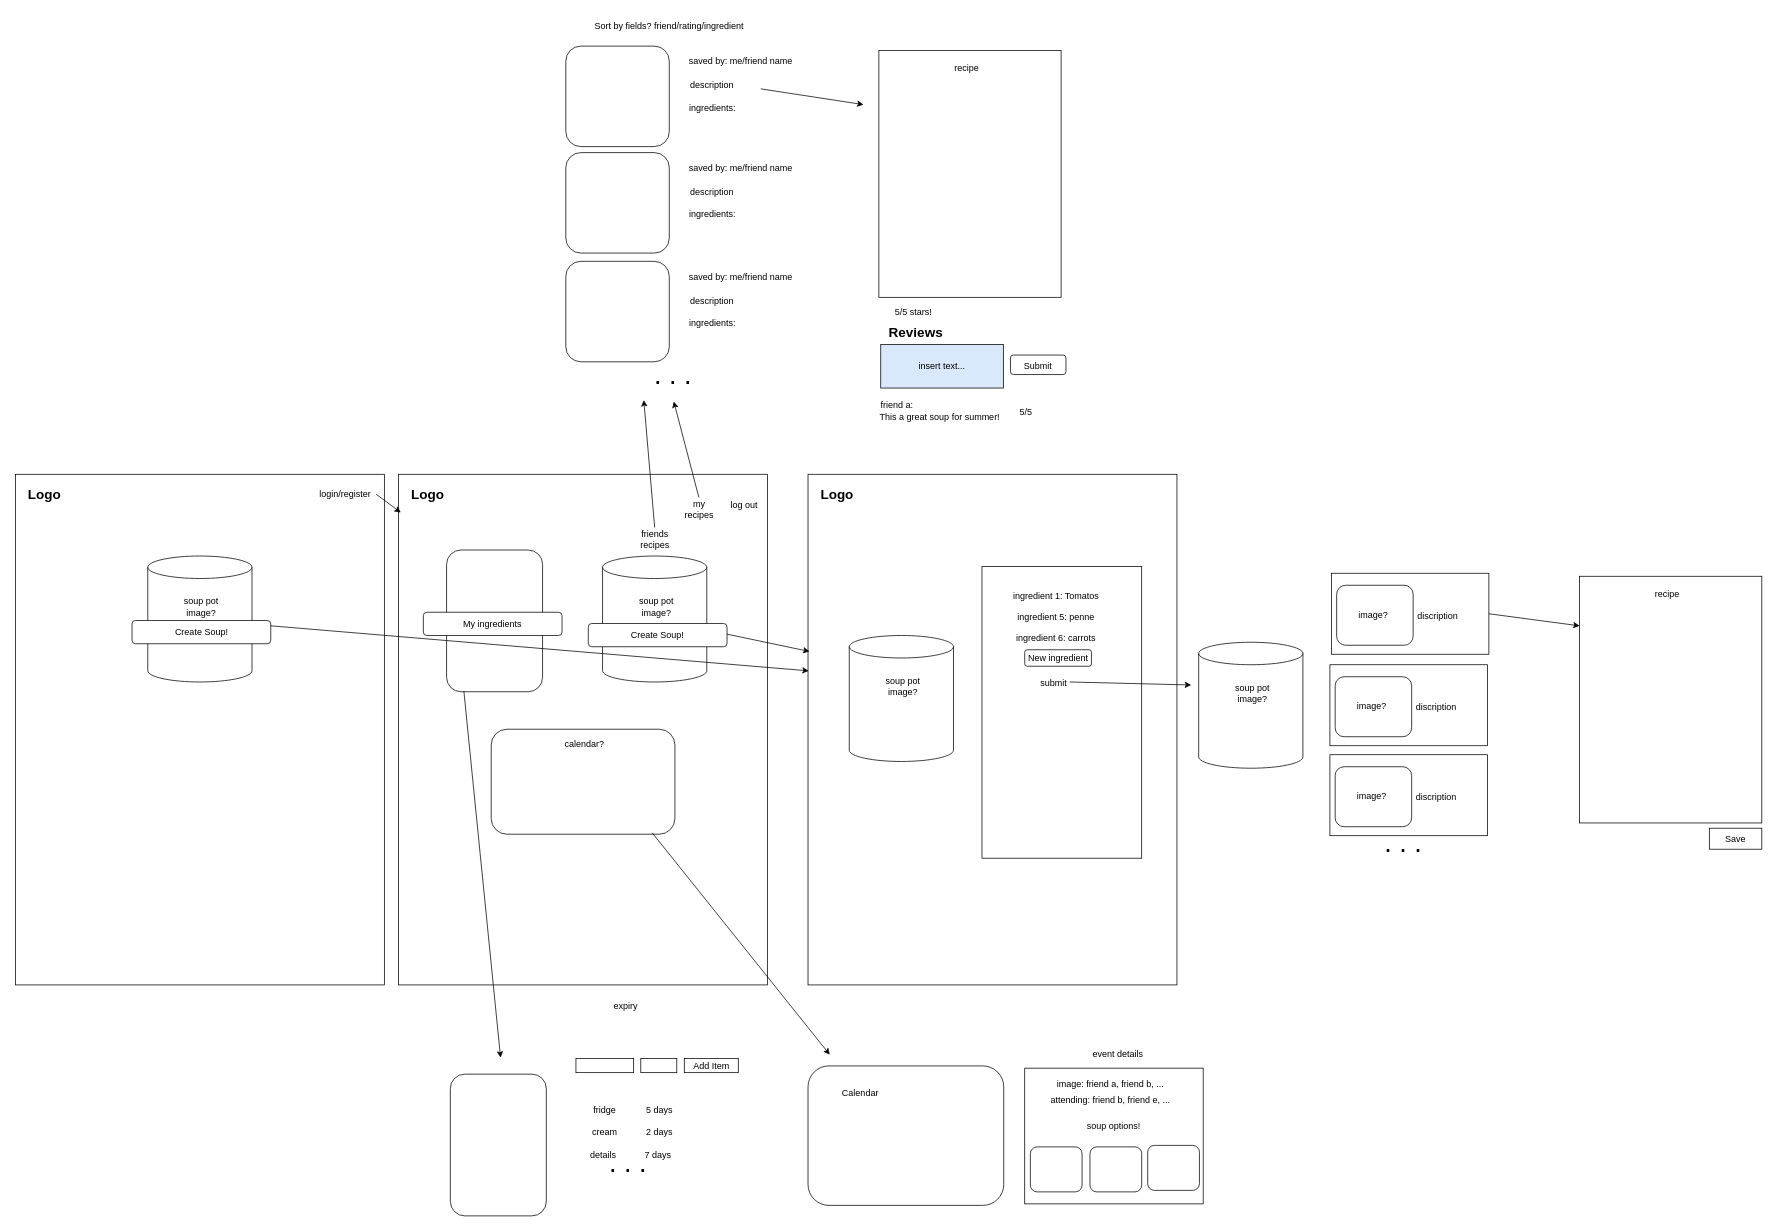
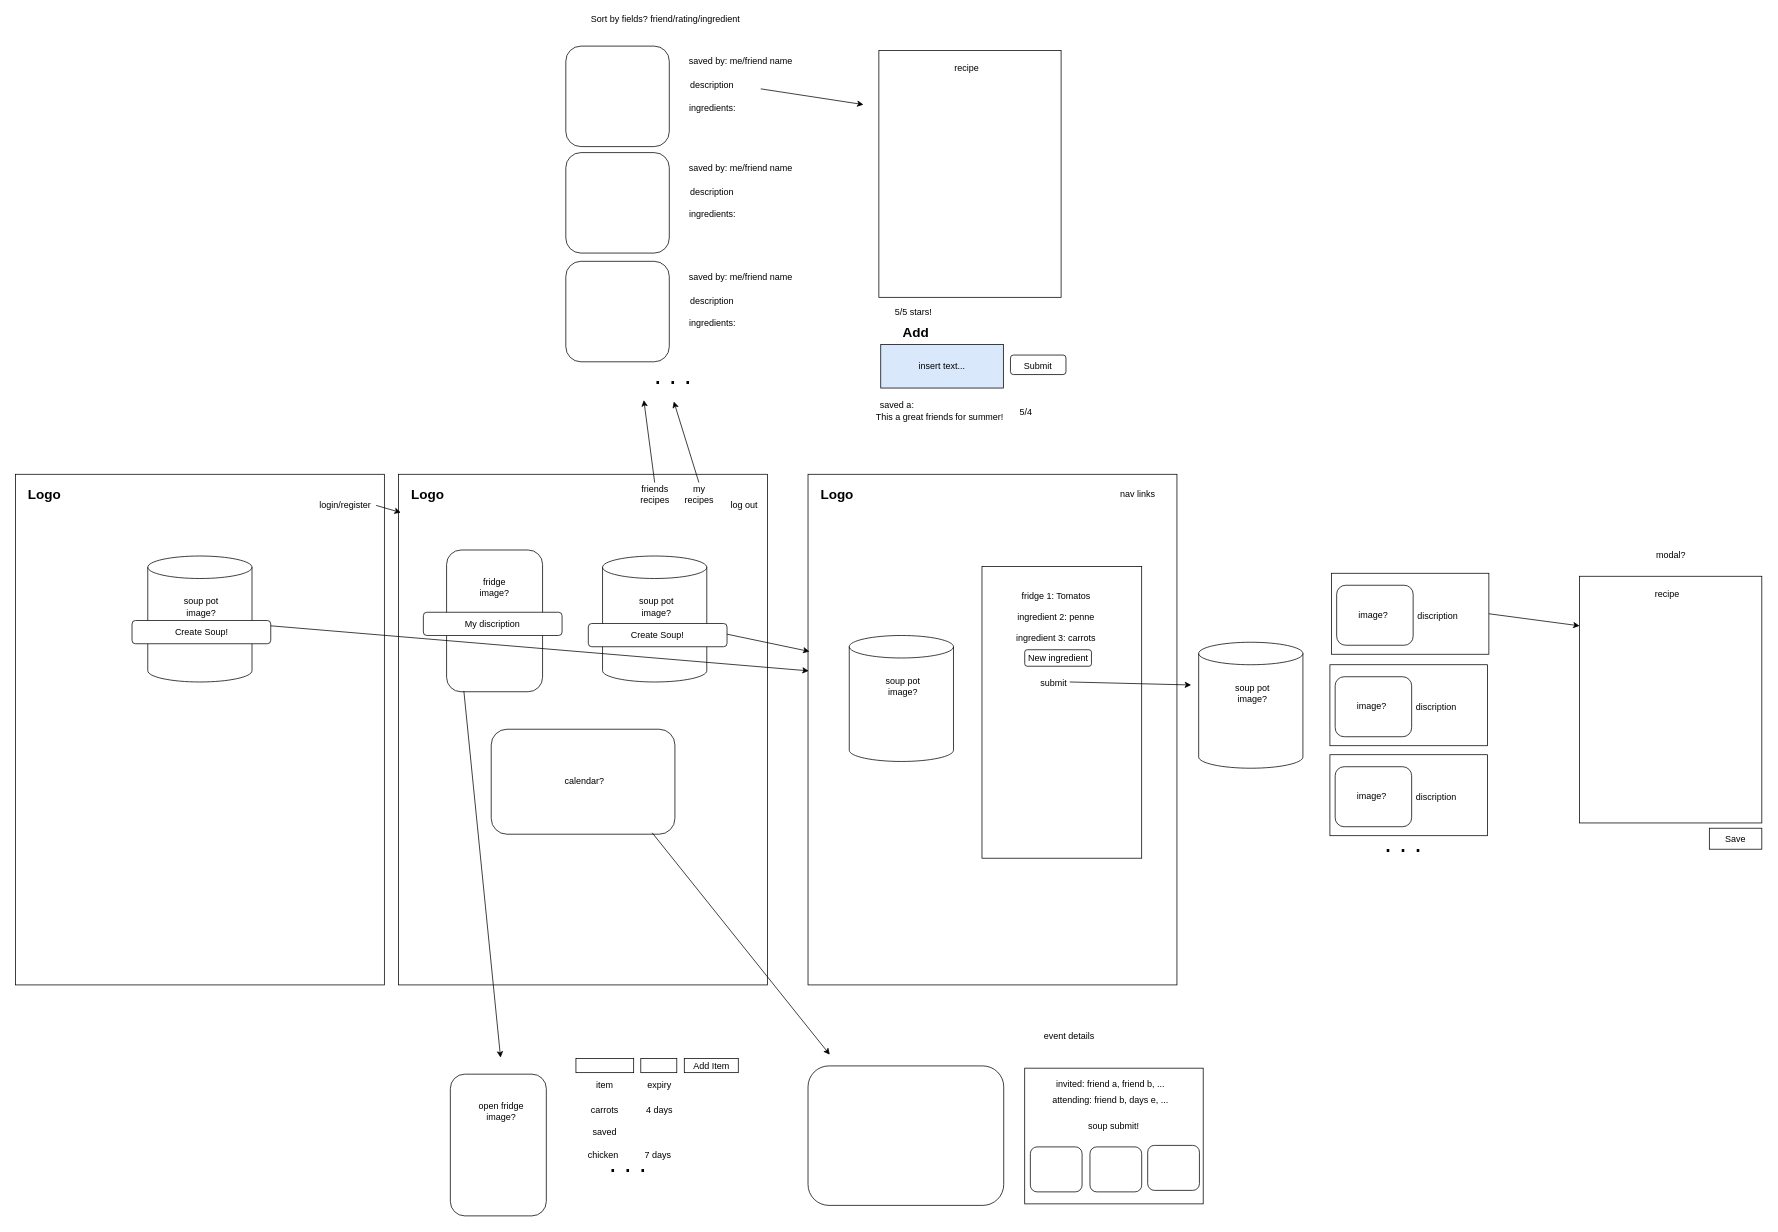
- <mxCell id="104" value="Sort by fields? friend/rating/ingredient" style="text;html=1;align=center;verticalAlign=middle;whiteSpace=wrap;rounded=0;" parent="1" vertex="1"><mxGeometry x="783" y="20" width="218" height="30" as="geometry" /></mxCell>
+ <mxCell id="104" value="Sort by fields? friend/rating/ingredient" style="text;html=1;align=center;verticalAlign=middle;whiteSpace=wrap;rounded=0;" parent="1" vertex="1"><mxGeometry x="778" y="10" width="218" height="30" as="geometry" /></mxCell>
- <mxCell id="99" value="&lt;b&gt;&lt;font style=&quot;font-size: 18px;&quot;&gt;Reviews&lt;/font&gt;&lt;/b&gt;" style="text;html=1;align=center;verticalAlign=middle;whiteSpace=wrap;rounded=0;" parent="1" vertex="1"><mxGeometry x="1191" y="429" width="60" height="30" as="geometry" /></mxCell>
+ <mxCell id="99" value="&lt;b&gt;&lt;font style=&quot;font-size: 18px;&quot;&gt;Add&lt;/font&gt;&lt;/b&gt;" style="text;html=1;align=center;verticalAlign=middle;whiteSpace=wrap;rounded=0;" parent="1" vertex="1"><mxGeometry x="1191" y="429" width="60" height="30" as="geometry" /></mxCell>
- <mxCell id="101" value="friend a:" style="text;html=1;align=center;verticalAlign=middle;whiteSpace=wrap;rounded=0;" parent="1" vertex="1"><mxGeometry x="1166" y="525" width="60" height="30" as="geometry" /></mxCell>
+ <mxCell id="101" value="saved a:" style="text;html=1;align=center;verticalAlign=middle;whiteSpace=wrap;rounded=0;" parent="1" vertex="1"><mxGeometry x="1166" y="525" width="60" height="30" as="geometry" /></mxCell>
- <mxCell id="102" value="5/5" style="text;html=1;align=center;verticalAlign=middle;whiteSpace=wrap;rounded=0;" parent="1" vertex="1"><mxGeometry x="1337.5" y="535" width="60" height="30" as="geometry" /></mxCell>
+ <mxCell id="102" value="5/4" style="text;html=1;align=center;verticalAlign=middle;whiteSpace=wrap;rounded=0;" parent="1" vertex="1"><mxGeometry x="1337.5" y="535" width="60" height="30" as="geometry" /></mxCell>
- <mxCell id="100" value="This a great soup for summer!" style="text;html=1;align=center;verticalAlign=middle;whiteSpace=wrap;rounded=0;" parent="1" vertex="1"><mxGeometry x="1132" y="541" width="241.5" height="30" as="geometry" /></mxCell>
+ <mxCell id="100" value="This a great friends for summer!" style="text;html=1;align=center;verticalAlign=middle;whiteSpace=wrap;rounded=0;" parent="1" vertex="1"><mxGeometry x="1132" y="541" width="241.5" height="30" as="geometry" /></mxCell>
- <mxCell id="4" value="login/register" style="text;html=1;align=center;verticalAlign=middle;whiteSpace=wrap;rounded=0;" parent="1" vertex="1"><mxGeometry x="419" y="643" width="82" height="31" as="geometry" /></mxCell>
+ <mxCell id="4" value="login/register" style="text;html=1;align=center;verticalAlign=middle;whiteSpace=wrap;rounded=0;" parent="1" vertex="1"><mxGeometry x="419" y="658" width="82" height="31" as="geometry" /></mxCell>
+ <mxCell id="20" value="nav links" style="text;html=1;align=center;verticalAlign=middle;whiteSpace=wrap;rounded=0;" parent="1" vertex="1"><mxGeometry x="1476" y="643" width="82" height="31" as="geometry" /></mxCell>
- <mxCell id="12" value="my recipes" style="text;html=1;align=center;verticalAlign=middle;whiteSpace=wrap;rounded=0;" parent="1" vertex="1"><mxGeometry x="906.5" y="663" width="50" height="31" as="geometry" /></mxCell>
+ <mxCell id="12" value="my recipes" style="text;html=1;align=center;verticalAlign=middle;whiteSpace=wrap;rounded=0;" parent="1" vertex="1"><mxGeometry x="906.5" y="643" width="50" height="31" as="geometry" /></mxCell>
- <mxCell id="13" value="friends recipes" style="text;html=1;align=center;verticalAlign=middle;whiteSpace=wrap;rounded=0;" parent="1" vertex="1"><mxGeometry x="847.5" y="703" width="50" height="31" as="geometry" /></mxCell>
+ <mxCell id="13" value="friends recipes" style="text;html=1;align=center;verticalAlign=middle;whiteSpace=wrap;rounded=0;" parent="1" vertex="1"><mxGeometry x="847.5" y="643" width="50" height="31" as="geometry" /></mxCell>
+ <mxCell id="108" value="modal?" style="text;html=1;align=center;verticalAlign=middle;whiteSpace=wrap;rounded=0;" vertex="1" parent="1"><mxGeometry x="2197.5" y="725" width="60" height="30" as="geometry" /></mxCell>
+ <mxCell id="15" value="fridge image?" style="text;html=1;align=center;verticalAlign=middle;whiteSpace=wrap;rounded=0;" parent="1" vertex="1"><mxGeometry x="629" y="768" width="60" height="30" as="geometry" /></mxCell>
- <mxCell id="24" value="ingredient 1: Tomatos" style="text;html=1;align=center;verticalAlign=middle;whiteSpace=wrap;rounded=0;" parent="1" vertex="1"><mxGeometry x="1325" y="780" width="166" height="30" as="geometry" /></mxCell>
+ <mxCell id="24" value="fridge 1: Tomatos" style="text;html=1;align=center;verticalAlign=middle;whiteSpace=wrap;rounded=0;" parent="1" vertex="1"><mxGeometry x="1325" y="780" width="166" height="30" as="geometry" /></mxCell>
- <mxCell id="25" value="ingredient 5: penne" style="text;html=1;align=center;verticalAlign=middle;whiteSpace=wrap;rounded=0;" parent="1" vertex="1"><mxGeometry x="1325" y="808" width="166" height="30" as="geometry" /></mxCell>
+ <mxCell id="25" value="ingredient 2: penne" style="text;html=1;align=center;verticalAlign=middle;whiteSpace=wrap;rounded=0;" parent="1" vertex="1"><mxGeometry x="1325" y="808" width="166" height="30" as="geometry" /></mxCell>
- <mxCell id="110" value="My ingredients" style="text;html=1;align=center;verticalAlign=middle;whiteSpace=wrap;rounded=0;" vertex="1" parent="1"><mxGeometry x="586" y="817" width="141" height="30" as="geometry" /></mxCell>
+ <mxCell id="110" value="My discription" style="text;html=1;align=center;verticalAlign=middle;whiteSpace=wrap;rounded=0;" vertex="1" parent="1"><mxGeometry x="586" y="817" width="141" height="30" as="geometry" /></mxCell>
- <mxCell id="26" value="ingredient 6: carrots" style="text;html=1;align=center;verticalAlign=middle;whiteSpace=wrap;rounded=0;" parent="1" vertex="1"><mxGeometry x="1325" y="836" width="166" height="30" as="geometry" /></mxCell>
+ <mxCell id="26" value="ingredient 3: carrots" style="text;html=1;align=center;verticalAlign=middle;whiteSpace=wrap;rounded=0;" parent="1" vertex="1"><mxGeometry x="1325" y="836" width="166" height="30" as="geometry" /></mxCell>
- <mxCell id="17" value="calendar?" style="text;html=1;align=center;verticalAlign=middle;whiteSpace=wrap;rounded=0;" parent="1" vertex="1"><mxGeometry x="749" y="977" width="60" height="30" as="geometry" /></mxCell>
+ <mxCell id="17" value="calendar?" style="text;html=1;align=center;verticalAlign=middle;whiteSpace=wrap;rounded=0;" parent="1" vertex="1"><mxGeometry x="749" y="1027" width="60" height="30" as="geometry" /></mxCell>
- <mxCell id="52" value="expiry" style="text;html=1;align=center;verticalAlign=middle;whiteSpace=wrap;rounded=0;" parent="1" vertex="1"><mxGeometry x="804" y="1327" width="60" height="30" as="geometry" /></mxCell>
+ <mxCell id="52" value="expiry" style="text;html=1;align=center;verticalAlign=middle;whiteSpace=wrap;rounded=0;" parent="1" vertex="1"><mxGeometry x="849" y="1432" width="60" height="30" as="geometry" /></mxCell>
- <mxCell id="67" value="event details" style="text;html=1;align=center;verticalAlign=middle;whiteSpace=wrap;rounded=0;" parent="1" vertex="1"><mxGeometry x="1451" y="1391" width="79" height="30" as="geometry" /></mxCell>
+ <mxCell id="67" value="event details" style="text;html=1;align=center;verticalAlign=middle;whiteSpace=wrap;rounded=0;" parent="1" vertex="1"><mxGeometry x="1386" y="1366" width="79" height="30" as="geometry" /></mxCell>
- <mxCell id="68" value="image: friend a, friend b, ..." style="text;html=1;align=center;verticalAlign=middle;whiteSpace=wrap;rounded=0;" parent="1" vertex="1"><mxGeometry x="1376" y="1430" width="209" height="30" as="geometry" /></mxCell>
+ <mxCell id="68" value="invited: friend a, friend b, ..." style="text;html=1;align=center;verticalAlign=middle;whiteSpace=wrap;rounded=0;" parent="1" vertex="1"><mxGeometry x="1376" y="1430" width="209" height="30" as="geometry" /></mxCell>
+ <mxCell id="51" value="item" style="text;html=1;align=center;verticalAlign=middle;whiteSpace=wrap;rounded=0;" parent="1" vertex="1"><mxGeometry x="776" y="1432" width="60" height="30" as="geometry" /></mxCell>
- <mxCell id="74" value="Calendar" style="text;html=1;align=center;verticalAlign=middle;whiteSpace=wrap;rounded=0;" parent="1" vertex="1"><mxGeometry x="1117" y="1442" width="60" height="30" as="geometry" /></mxCell>
- <mxCell id="69" value="attending: friend b, friend e, ..." style="text;html=1;align=center;verticalAlign=middle;whiteSpace=wrap;rounded=0;" parent="1" vertex="1"><mxGeometry x="1376" y="1452" width="209" height="30" as="geometry" /></mxCell>
+ <mxCell id="69" value="attending: friend b, days e, ..." style="text;html=1;align=center;verticalAlign=middle;whiteSpace=wrap;rounded=0;" parent="1" vertex="1"><mxGeometry x="1376" y="1452" width="209" height="30" as="geometry" /></mxCell>
- <mxCell id="53" value="fridge" style="text;html=1;align=center;verticalAlign=middle;whiteSpace=wrap;rounded=0;" parent="1" vertex="1"><mxGeometry x="776" y="1465" width="60" height="30" as="geometry" /></mxCell>
+ <mxCell id="53" value="carrots" style="text;html=1;align=center;verticalAlign=middle;whiteSpace=wrap;rounded=0;" parent="1" vertex="1"><mxGeometry x="776" y="1465" width="60" height="30" as="geometry" /></mxCell>
- <mxCell id="54" value="5 days" style="text;html=1;align=center;verticalAlign=middle;whiteSpace=wrap;rounded=0;" parent="1" vertex="1"><mxGeometry x="849" y="1465" width="60" height="30" as="geometry" /></mxCell>
+ <mxCell id="54" value="4 days" style="text;html=1;align=center;verticalAlign=middle;whiteSpace=wrap;rounded=0;" parent="1" vertex="1"><mxGeometry x="849" y="1465" width="60" height="30" as="geometry" /></mxCell>
+ <mxCell id="50" value="open fridge image?" style="text;html=1;align=center;verticalAlign=middle;whiteSpace=wrap;rounded=0;" parent="1" vertex="1"><mxGeometry x="634" y="1467" width="68" height="30" as="geometry" /></mxCell>
- <mxCell id="70" value="soup options!" style="text;html=1;align=center;verticalAlign=middle;whiteSpace=wrap;rounded=0;" parent="1" vertex="1"><mxGeometry x="1426" y="1487" width="118" height="30" as="geometry" /></mxCell>
+ <mxCell id="70" value="soup submit!" style="text;html=1;align=center;verticalAlign=middle;whiteSpace=wrap;rounded=0;" parent="1" vertex="1"><mxGeometry x="1426" y="1487" width="118" height="30" as="geometry" /></mxCell>
- <mxCell id="55" value="cream" style="text;html=1;align=center;verticalAlign=middle;whiteSpace=wrap;rounded=0;" parent="1" vertex="1"><mxGeometry x="776" y="1495" width="60" height="30" as="geometry" /></mxCell>
+ <mxCell id="55" value="saved" style="text;html=1;align=center;verticalAlign=middle;whiteSpace=wrap;rounded=0;" parent="1" vertex="1"><mxGeometry x="776" y="1495" width="60" height="30" as="geometry" /></mxCell>
- <mxCell id="56" value="2 days" style="text;html=1;align=center;verticalAlign=middle;whiteSpace=wrap;rounded=0;" parent="1" vertex="1"><mxGeometry x="849" y="1495" width="60" height="30" as="geometry" /></mxCell>
- <mxCell id="57" value="details" style="text;html=1;align=center;verticalAlign=middle;whiteSpace=wrap;rounded=0;" parent="1" vertex="1"><mxGeometry x="773.5" y="1525" width="60" height="30" as="geometry" /></mxCell>
+ <mxCell id="57" value="chicken" style="text;html=1;align=center;verticalAlign=middle;whiteSpace=wrap;rounded=0;" parent="1" vertex="1"><mxGeometry x="773.5" y="1525" width="60" height="30" as="geometry" /></mxCell>
